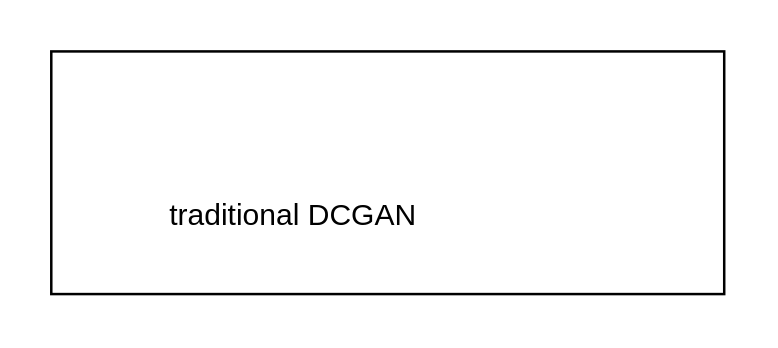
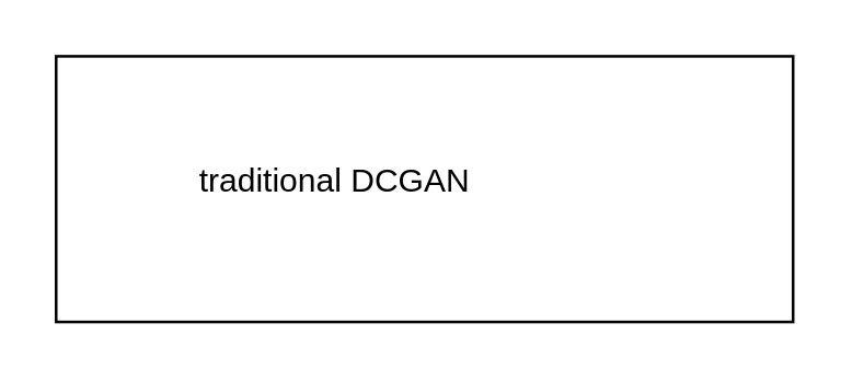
- <mxCell id="3" value="traditional DCGAN" style="text;html=1;align=center;verticalAlign=middle;whiteSpace=wrap;rounded=0;" vertex="1" parent="1"><mxGeometry x="31" y="65" width="172" height="42.5" as="geometry" /></mxCell>
+ <mxCell id="3" value="traditional DCGAN" style="text;html=1;align=center;verticalAlign=middle;whiteSpace=wrap;rounded=0;" vertex="1" parent="1"><mxGeometry x="36" y="45" width="172" height="42.5" as="geometry" /></mxCell>
